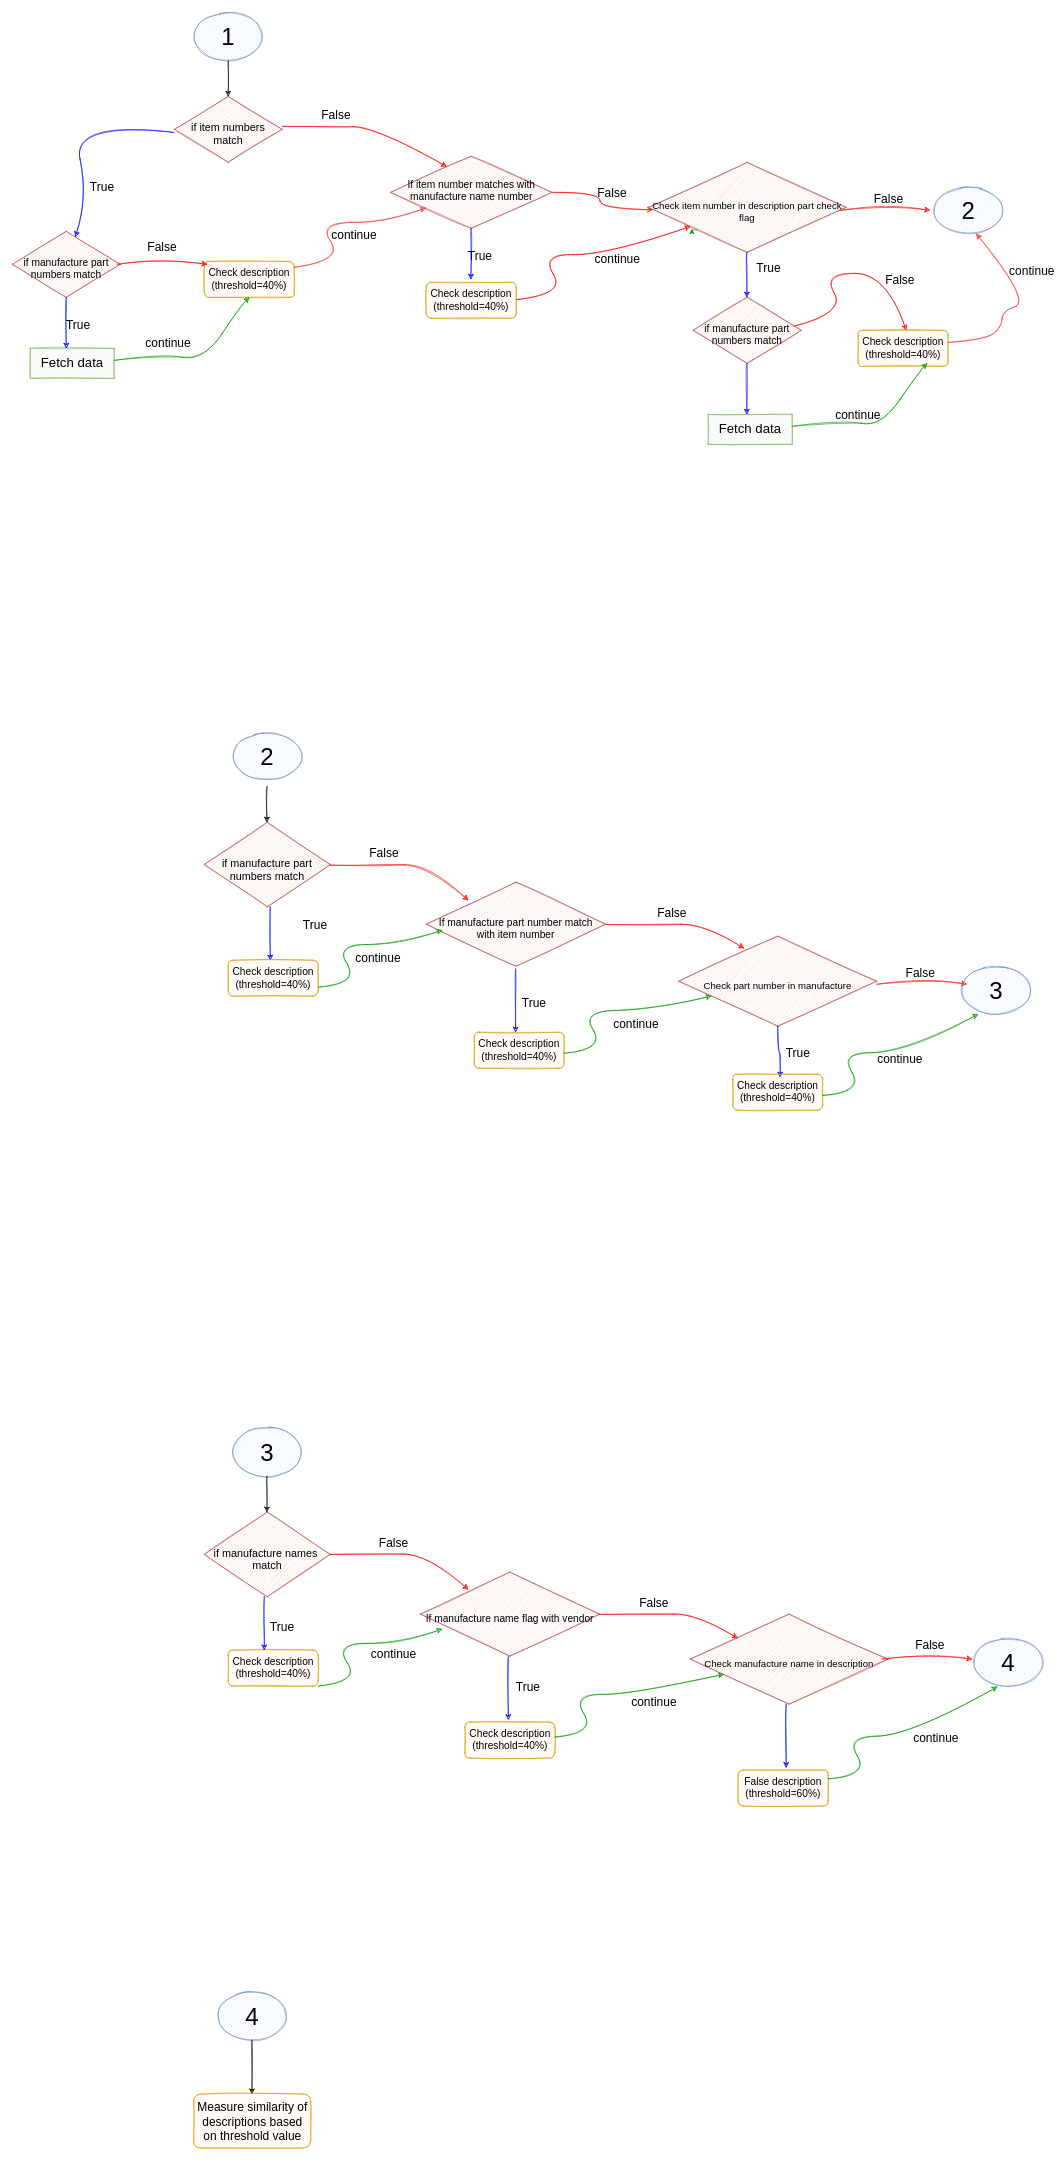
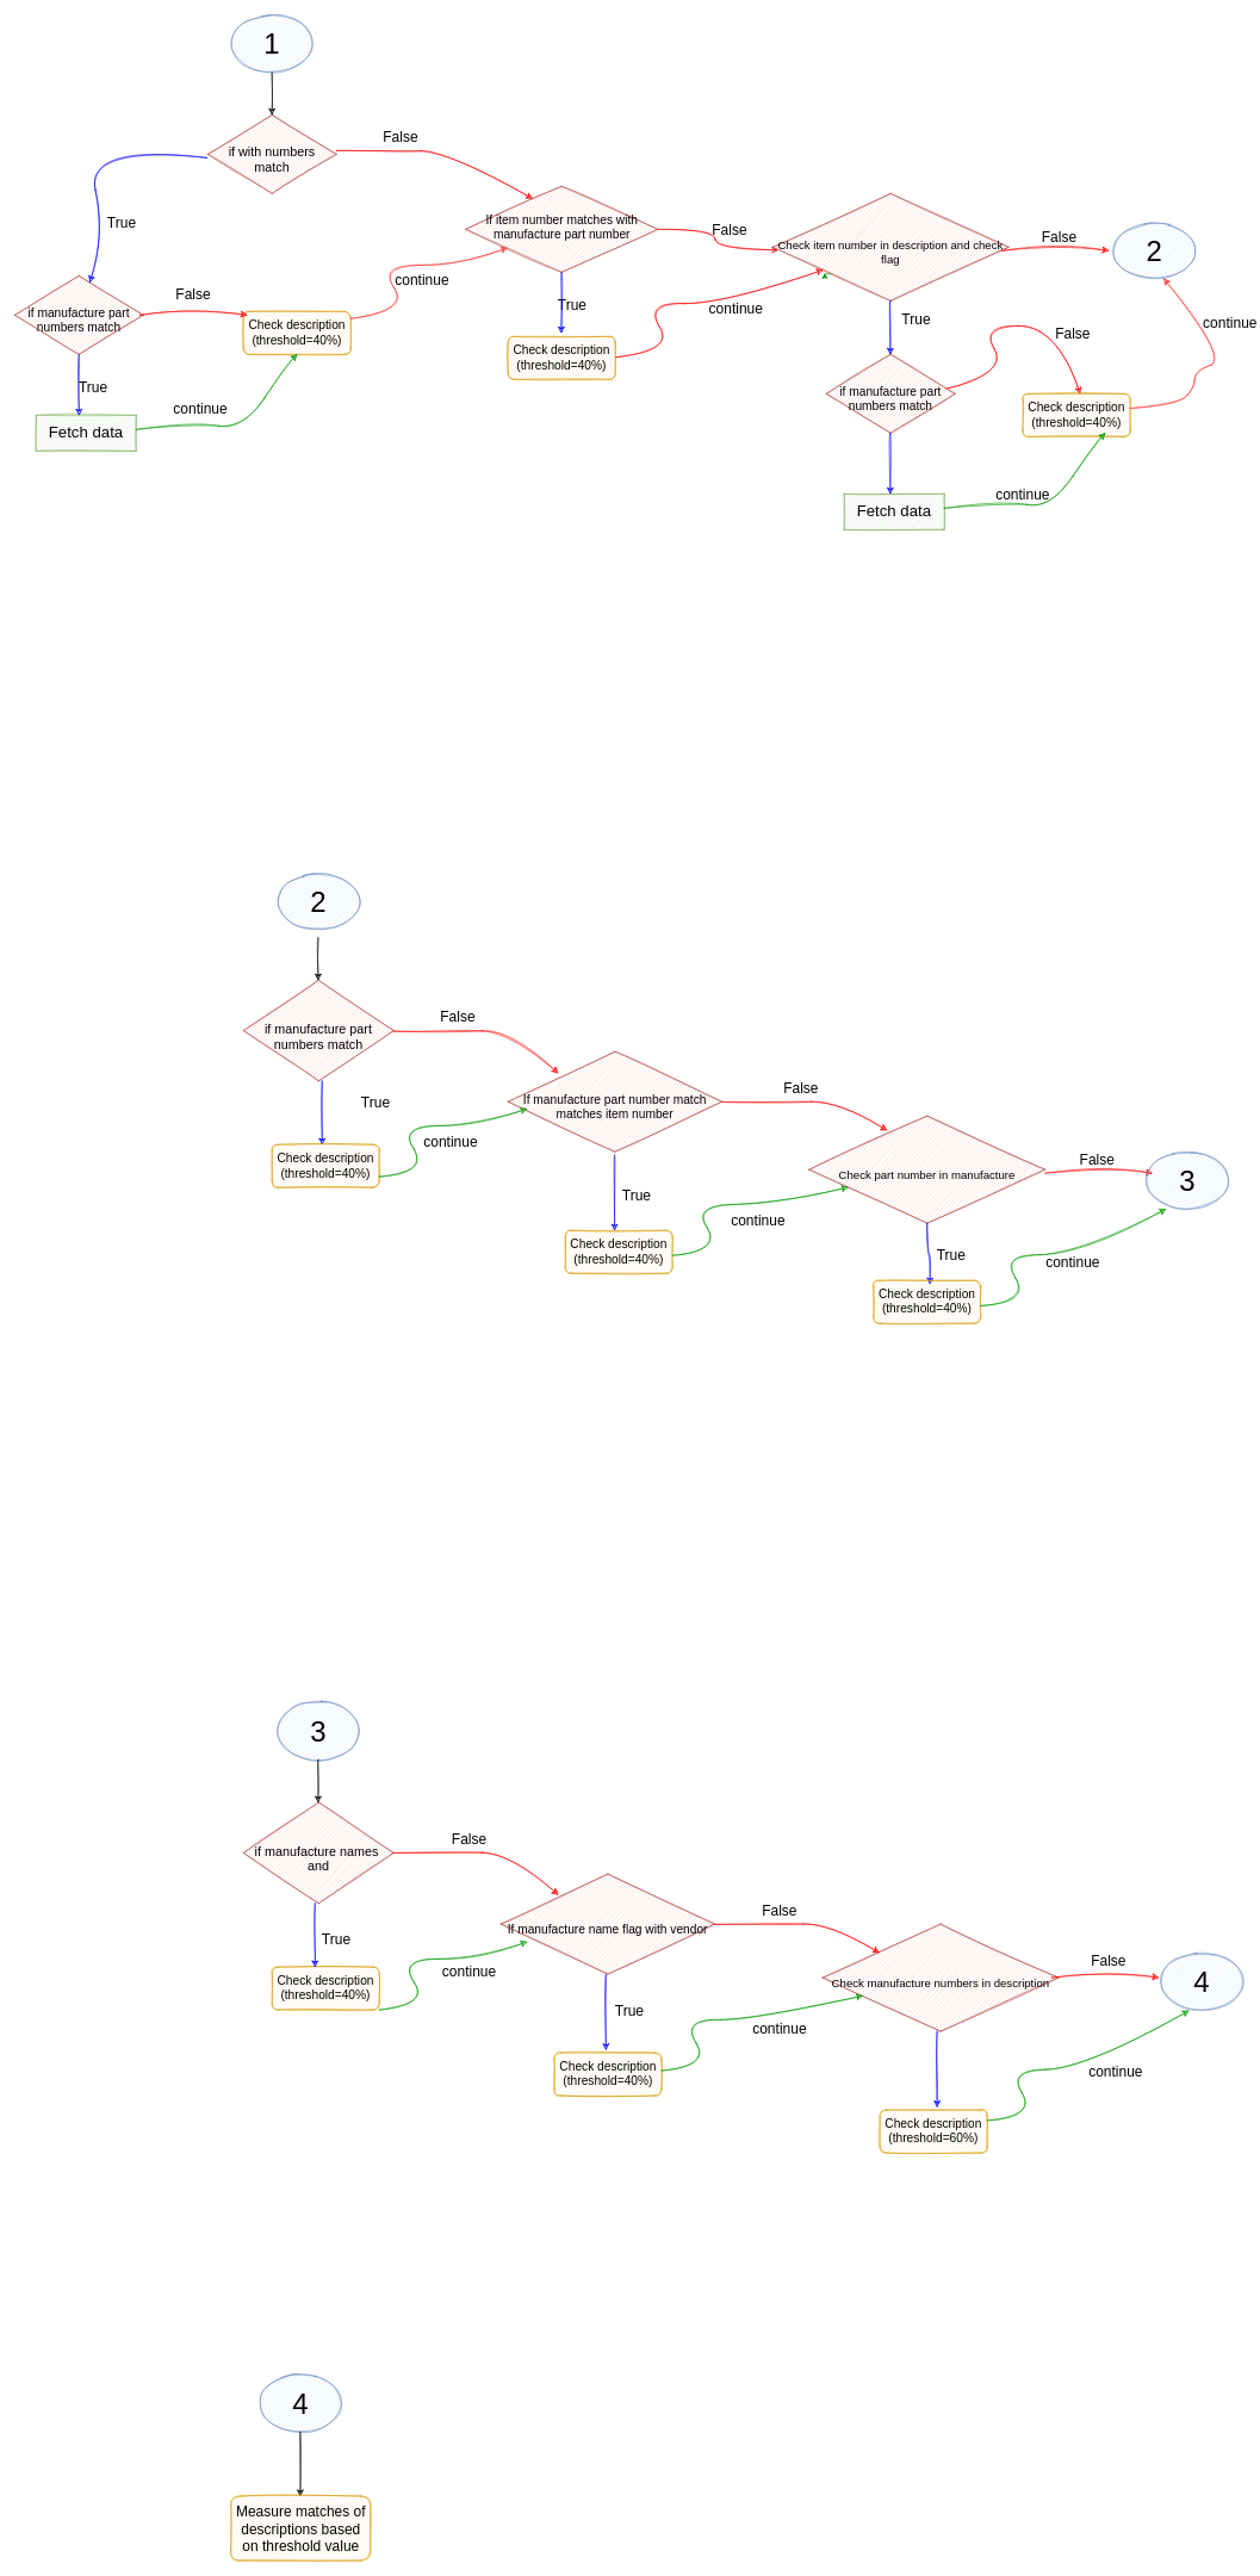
- <mxCell id="3" value="&lt;font style=&quot;font-size: 18px&quot;&gt;&lt;br&gt;if item numbers match&lt;/font&gt;" style="rhombus;whiteSpace=wrap;html=1;shadow=0;fontFamily=Helvetica;fontSize=12;align=center;strokeWidth=1;spacing=6;spacingTop=-4;sketch=1;fillColor=#f8cecc;strokeColor=#b85450;" parent="1" vertex="1"><mxGeometry x="290" y="160" width="180" height="110" as="geometry" /></mxCell>
+ <mxCell id="3" value="&lt;font style=&quot;font-size: 18px&quot;&gt;&lt;br&gt;if with numbers match&lt;/font&gt;" style="rhombus;whiteSpace=wrap;html=1;shadow=0;fontFamily=Helvetica;fontSize=12;align=center;strokeWidth=1;spacing=6;spacingTop=-4;sketch=1;fillColor=#f8cecc;strokeColor=#b85450;" parent="1" vertex="1"><mxGeometry x="290" y="160" width="180" height="110" as="geometry" /></mxCell>
- <mxCell id="9" value="&lt;font style=&quot;font-size: 17px&quot;&gt;If item number matches with manufacture name number&lt;br&gt;&lt;/font&gt;" style="rhombus;whiteSpace=wrap;html=1;shadow=0;fontFamily=Helvetica;fontSize=12;align=center;strokeWidth=1;spacing=6;spacingTop=-4;sketch=1;fillColor=#f8cecc;strokeColor=#b85450;" parent="1" vertex="1"><mxGeometry x="650.5" y="260" width="269" height="120" as="geometry" /></mxCell>
+ <mxCell id="9" value="&lt;font style=&quot;font-size: 17px&quot;&gt;If item number matches with manufacture part number&lt;br&gt;&lt;/font&gt;" style="rhombus;whiteSpace=wrap;html=1;shadow=0;fontFamily=Helvetica;fontSize=12;align=center;strokeWidth=1;spacing=6;spacingTop=-4;sketch=1;fillColor=#f8cecc;strokeColor=#b85450;" parent="1" vertex="1"><mxGeometry x="650.5" y="260" width="269" height="120" as="geometry" /></mxCell>
- <mxCell id="11" value="&lt;font style=&quot;font-size: 16px&quot;&gt;&lt;br&gt;Check item number in description part check flag&lt;br&gt;&lt;/font&gt;" style="rhombus;whiteSpace=wrap;html=1;shadow=0;fontFamily=Helvetica;fontSize=12;align=center;strokeWidth=1;spacing=6;spacingTop=-4;sketch=1;fillColor=#f8cecc;strokeColor=#b85450;" parent="1" vertex="1"><mxGeometry x="1080" y="270" width="330" height="150" as="geometry" /></mxCell>
+ <mxCell id="11" value="&lt;font style=&quot;font-size: 16px&quot;&gt;&lt;br&gt;Check item number in description and check flag&lt;br&gt;&lt;/font&gt;" style="rhombus;whiteSpace=wrap;html=1;shadow=0;fontFamily=Helvetica;fontSize=12;align=center;strokeWidth=1;spacing=6;spacingTop=-4;sketch=1;fillColor=#f8cecc;strokeColor=#b85450;" parent="1" vertex="1"><mxGeometry x="1080" y="270" width="330" height="150" as="geometry" /></mxCell>
- <mxCell id="20" value="&lt;div&gt;&lt;font style=&quot;font-size: 17px&quot;&gt;&lt;br&gt;&lt;/font&gt;&lt;/div&gt;&lt;div&gt;&lt;font style=&quot;font-size: 17px&quot;&gt;If manufacture part number match with item number&lt;/font&gt;&lt;/div&gt;" style="rhombus;whiteSpace=wrap;html=1;shadow=0;fontFamily=Helvetica;fontSize=12;align=center;strokeWidth=1;spacing=6;spacingTop=-4;sketch=1;fillColor=#f8cecc;strokeColor=#b85450;" parent="1" vertex="1"><mxGeometry x="710" y="1470" width="299" height="140" as="geometry" /></mxCell>
+ <mxCell id="20" value="&lt;div&gt;&lt;font style=&quot;font-size: 17px&quot;&gt;&lt;br&gt;&lt;/font&gt;&lt;/div&gt;&lt;div&gt;&lt;font style=&quot;font-size: 17px&quot;&gt;If manufacture part number match matches item number&lt;/font&gt;&lt;/div&gt;" style="rhombus;whiteSpace=wrap;html=1;shadow=0;fontFamily=Helvetica;fontSize=12;align=center;strokeWidth=1;spacing=6;spacingTop=-4;sketch=1;fillColor=#f8cecc;strokeColor=#b85450;" parent="1" vertex="1"><mxGeometry x="710" y="1470" width="299" height="140" as="geometry" /></mxCell>
- <mxCell id="38" value="&lt;font style=&quot;font-size: 18px&quot;&gt;&lt;br&gt;if manufacture names&amp;nbsp; match&lt;/font&gt;" style="rhombus;whiteSpace=wrap;html=1;shadow=0;fontFamily=Helvetica;fontSize=12;align=center;strokeWidth=1;spacing=6;spacingTop=-4;sketch=1;fillColor=#f8cecc;strokeColor=#b85450;" parent="1" vertex="1"><mxGeometry x="340" y="2520" width="210" height="141" as="geometry" /></mxCell>
+ <mxCell id="38" value="&lt;font style=&quot;font-size: 18px&quot;&gt;&lt;br&gt;if manufacture names&amp;nbsp; and&lt;/font&gt;" style="rhombus;whiteSpace=wrap;html=1;shadow=0;fontFamily=Helvetica;fontSize=12;align=center;strokeWidth=1;spacing=6;spacingTop=-4;sketch=1;fillColor=#f8cecc;strokeColor=#b85450;" parent="1" vertex="1"><mxGeometry x="340" y="2520" width="210" height="141" as="geometry" /></mxCell>
- <mxCell id="45" value="&lt;font style=&quot;font-size: 16px&quot;&gt;&lt;br&gt;Check manufacture name in &lt;/font&gt;&lt;font style=&quot;font-size: 16px&quot;&gt;description&lt;br&gt;&lt;/font&gt;" style="rhombus;whiteSpace=wrap;html=1;shadow=0;fontFamily=Helvetica;fontSize=12;align=center;strokeWidth=1;spacing=6;spacingTop=-4;sketch=1;fillColor=#f8cecc;strokeColor=#b85450;" parent="1" vertex="1"><mxGeometry x="1150" y="2690" width="330" height="150" as="geometry" /></mxCell>
+ <mxCell id="45" value="&lt;font style=&quot;font-size: 16px&quot;&gt;&lt;br&gt;Check manufacture numbers in &lt;/font&gt;&lt;font style=&quot;font-size: 16px&quot;&gt;description&lt;br&gt;&lt;/font&gt;" style="rhombus;whiteSpace=wrap;html=1;shadow=0;fontFamily=Helvetica;fontSize=12;align=center;strokeWidth=1;spacing=6;spacingTop=-4;sketch=1;fillColor=#f8cecc;strokeColor=#b85450;" parent="1" vertex="1"><mxGeometry x="1150" y="2690" width="330" height="150" as="geometry" /></mxCell>
- <mxCell id="46" value="&lt;font style=&quot;font-size: 17px&quot;&gt;&lt;font style=&quot;font-size: 17px&quot;&gt;False description (threshold=60%)&lt;/font&gt;&lt;/font&gt;" style="rounded=1;whiteSpace=wrap;html=1;sketch=1;fillColor=#ffe6cc;strokeColor=#d79b00;" parent="1" vertex="1"><mxGeometry x="1230" y="2950" width="150" height="60" as="geometry" /></mxCell>
+ <mxCell id="46" value="&lt;font style=&quot;font-size: 17px&quot;&gt;&lt;font style=&quot;font-size: 17px&quot;&gt;Check description (threshold=60%)&lt;/font&gt;&lt;/font&gt;" style="rounded=1;whiteSpace=wrap;html=1;sketch=1;fillColor=#ffe6cc;strokeColor=#d79b00;" parent="1" vertex="1"><mxGeometry x="1230" y="2950" width="150" height="60" as="geometry" /></mxCell>
- <mxCell id="50" value="&lt;font style=&quot;font-size: 20px&quot;&gt;&lt;font style=&quot;font-size: 20px&quot;&gt;Measure similarity of descriptions based on threshold value&lt;/font&gt;&lt;br&gt;&lt;/font&gt;" style="rounded=1;whiteSpace=wrap;html=1;sketch=1;fillColor=#ffe6cc;strokeColor=#d79b00;" parent="1" vertex="1"><mxGeometry x="322.5" y="3490" width="195" height="90" as="geometry" /></mxCell>
+ <mxCell id="50" value="&lt;font style=&quot;font-size: 20px&quot;&gt;&lt;font style=&quot;font-size: 20px&quot;&gt;Measure matches of descriptions based on threshold value&lt;/font&gt;&lt;br&gt;&lt;/font&gt;" style="rounded=1;whiteSpace=wrap;html=1;sketch=1;fillColor=#ffe6cc;strokeColor=#d79b00;" parent="1" vertex="1"><mxGeometry x="322.5" y="3490" width="195" height="90" as="geometry" /></mxCell>
